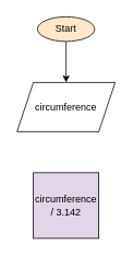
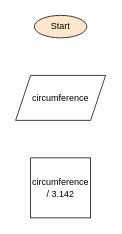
- <mxCell id="2" style="edgeStyle=orthogonalEdgeStyle;rounded=0;orthogonalLoop=1;jettySize=auto;html=1;" parent="1" source="3" target="4" edge="1"><mxGeometry relative="1" as="geometry" /></mxCell>
- <mxCell id="5" value="circumference /&amp;nbsp;3.142" style="whiteSpace=wrap;html=1;aspect=fixed;fillColor=#e1d5e7;" parent="1" vertex="1"><mxGeometry x="40" y="210" width="80" height="80" as="geometry" /></mxCell>
+ <mxCell id="5" value="circumference /&amp;nbsp;3.142" style="whiteSpace=wrap;html=1;aspect=fixed;" parent="1" vertex="1"><mxGeometry x="40" y="210" width="80" height="80" as="geometry" /></mxCell>
